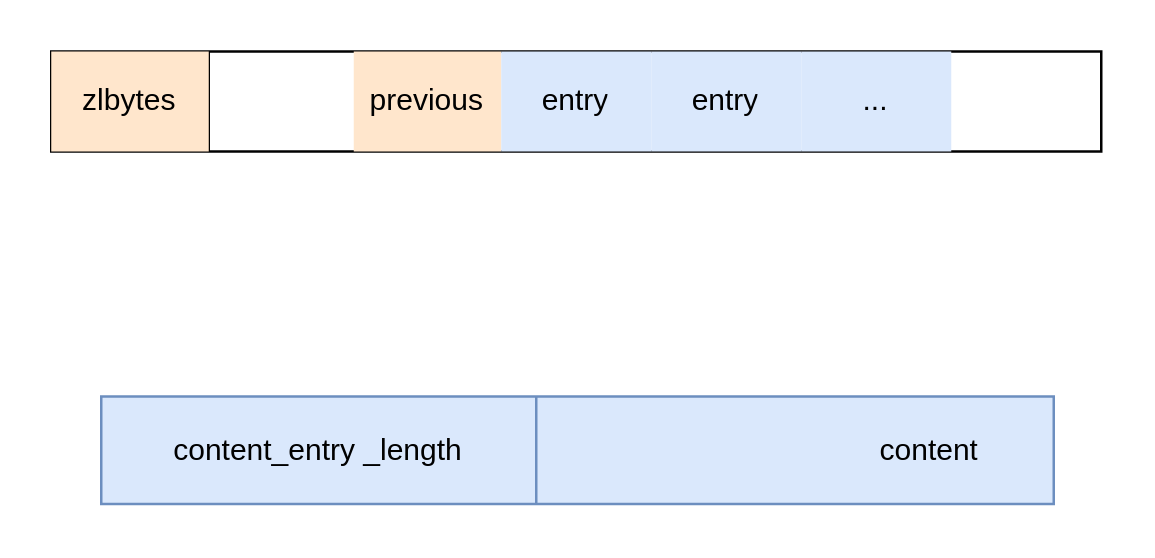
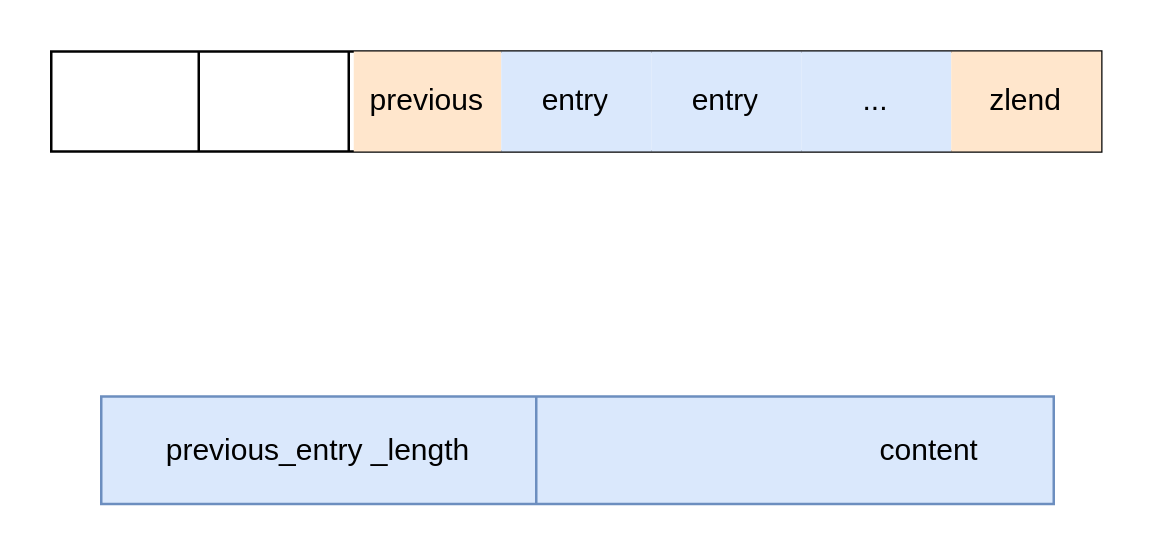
- <mxCell id="4" value="zlbytes" style="shape=partialRectangle;html=1;whiteSpace=wrap;connectable=0;fillColor=#ffe6cc;top=0;left=0;bottom=0;right=0;overflow=hidden;strokeColor=#d79b00;" parent="3" vertex="1"><mxGeometry width="63" height="40" as="geometry"><mxRectangle width="63" height="40" as="alternateBounds" /></mxGeometry></mxCell>
+ <mxCell id="9" value="zlend" style="shape=partialRectangle;html=1;whiteSpace=wrap;connectable=0;fillColor=#ffe6cc;top=0;left=0;bottom=0;right=0;overflow=hidden;strokeColor=#d79b00;" parent="3" vertex="1"><mxGeometry x="360" width="60" height="40" as="geometry"><mxRectangle width="60" height="40" as="alternateBounds" /></mxGeometry></mxCell>
- <mxCell id="12" value="&lt;span style=&quot;text-align: left&quot;&gt;content_entry _length&lt;/span&gt;" style="shape=partialRectangle;html=1;whiteSpace=wrap;connectable=0;fillColor=none;top=0;left=0;bottom=0;right=0;overflow=hidden;" parent="11" vertex="1"><mxGeometry width="174" height="43" as="geometry" /></mxCell>
+ <mxCell id="12" value="&lt;span style=&quot;text-align: left&quot;&gt;previous_entry _length&lt;/span&gt;" style="shape=partialRectangle;html=1;whiteSpace=wrap;connectable=0;fillColor=none;top=0;left=0;bottom=0;right=0;overflow=hidden;" parent="11" vertex="1"><mxGeometry width="174" height="43" as="geometry" /></mxCell>
